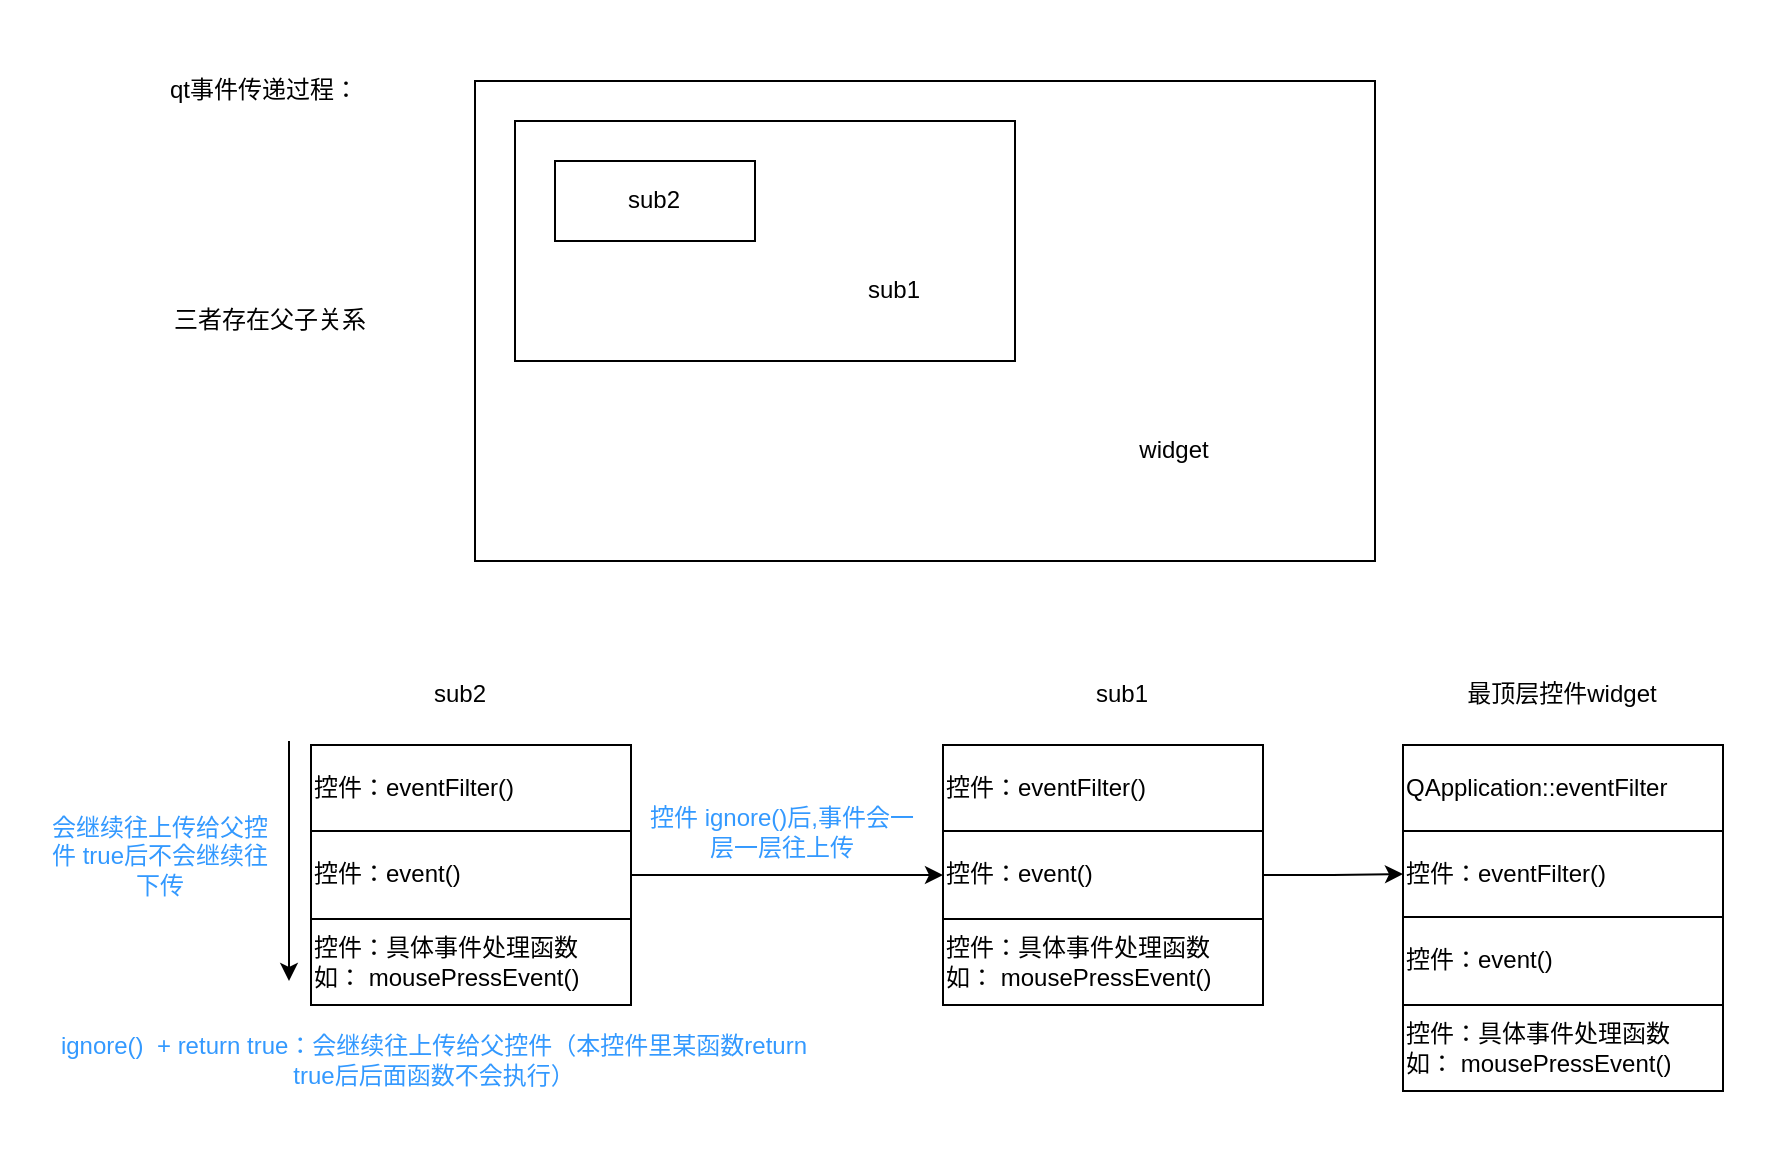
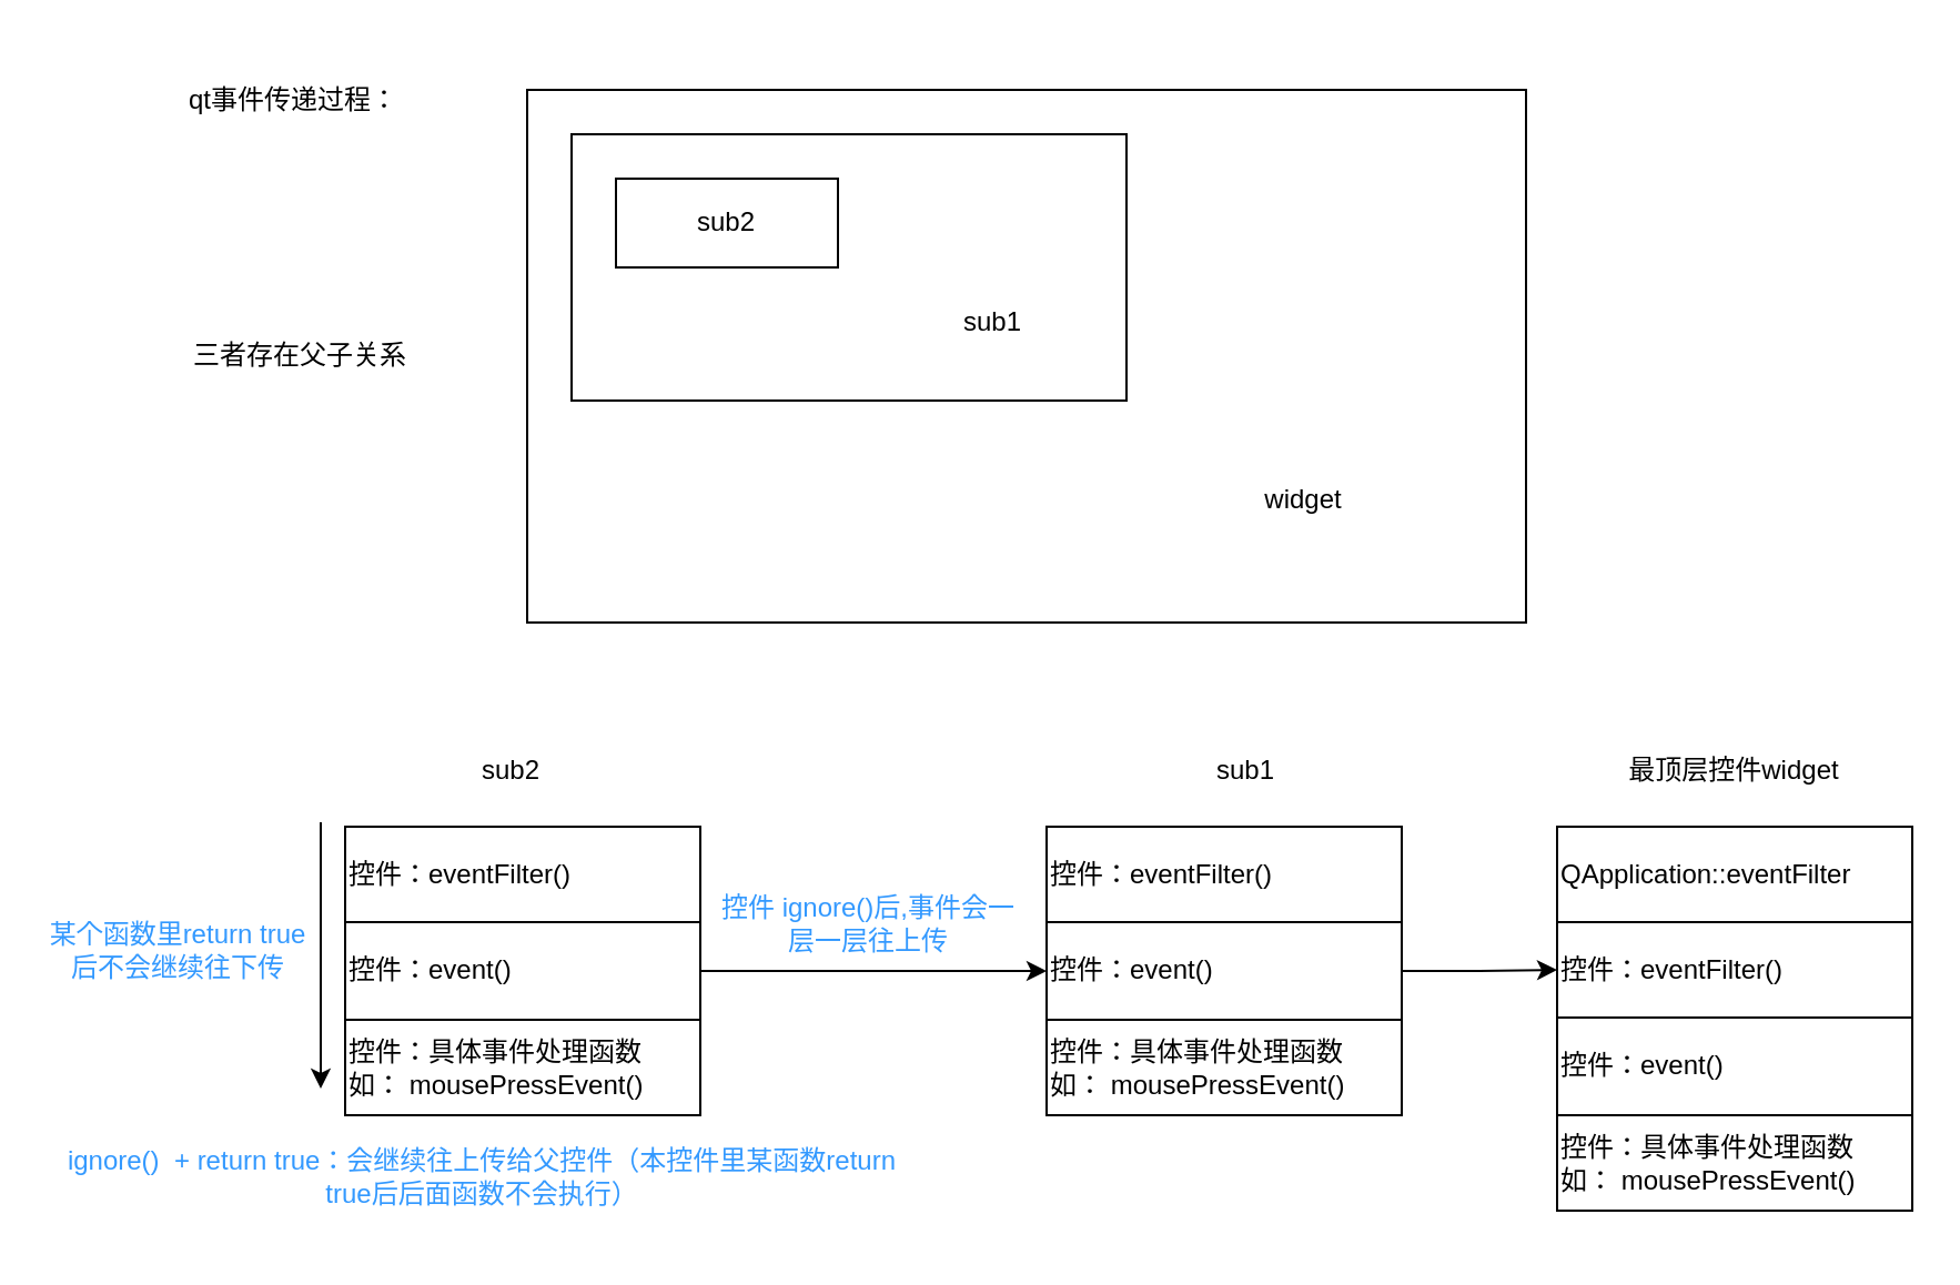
- <mxCell id="38" value="&lt;font color=&quot;#3399ff&quot;&gt;会继续往上传给父控件 true后不会继续往下传&lt;/font&gt;" style="text;html=1;strokeColor=none;fillColor=none;align=center;verticalAlign=middle;whiteSpace=wrap;rounded=0;" vertex="1" parent="1"><mxGeometry x="20" y="400" width="120" height="55" as="geometry" /></mxCell>
+ <mxCell id="38" value="&lt;font color=&quot;#3399ff&quot;&gt;某个函数里return true后不会继续往下传&lt;/font&gt;" style="text;html=1;strokeColor=none;fillColor=none;align=center;verticalAlign=middle;whiteSpace=wrap;rounded=0;" vertex="1" parent="1"><mxGeometry x="20" y="400" width="120" height="55" as="geometry" /></mxCell>
